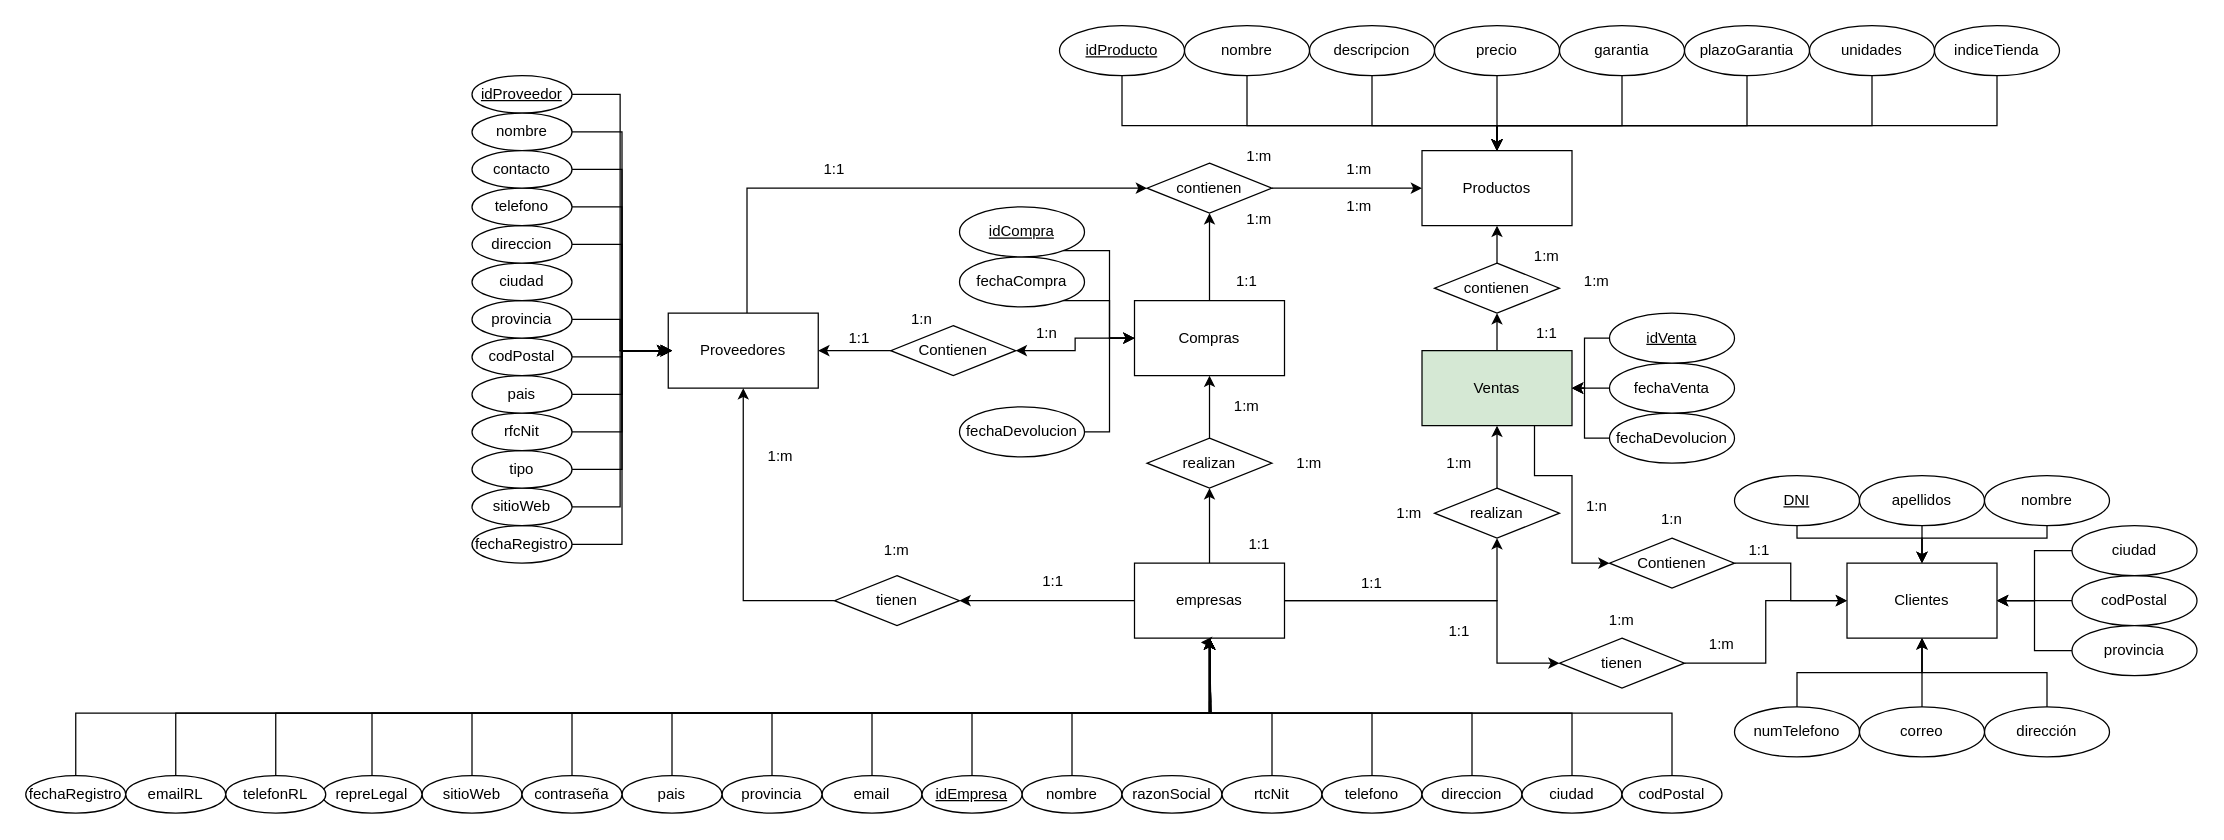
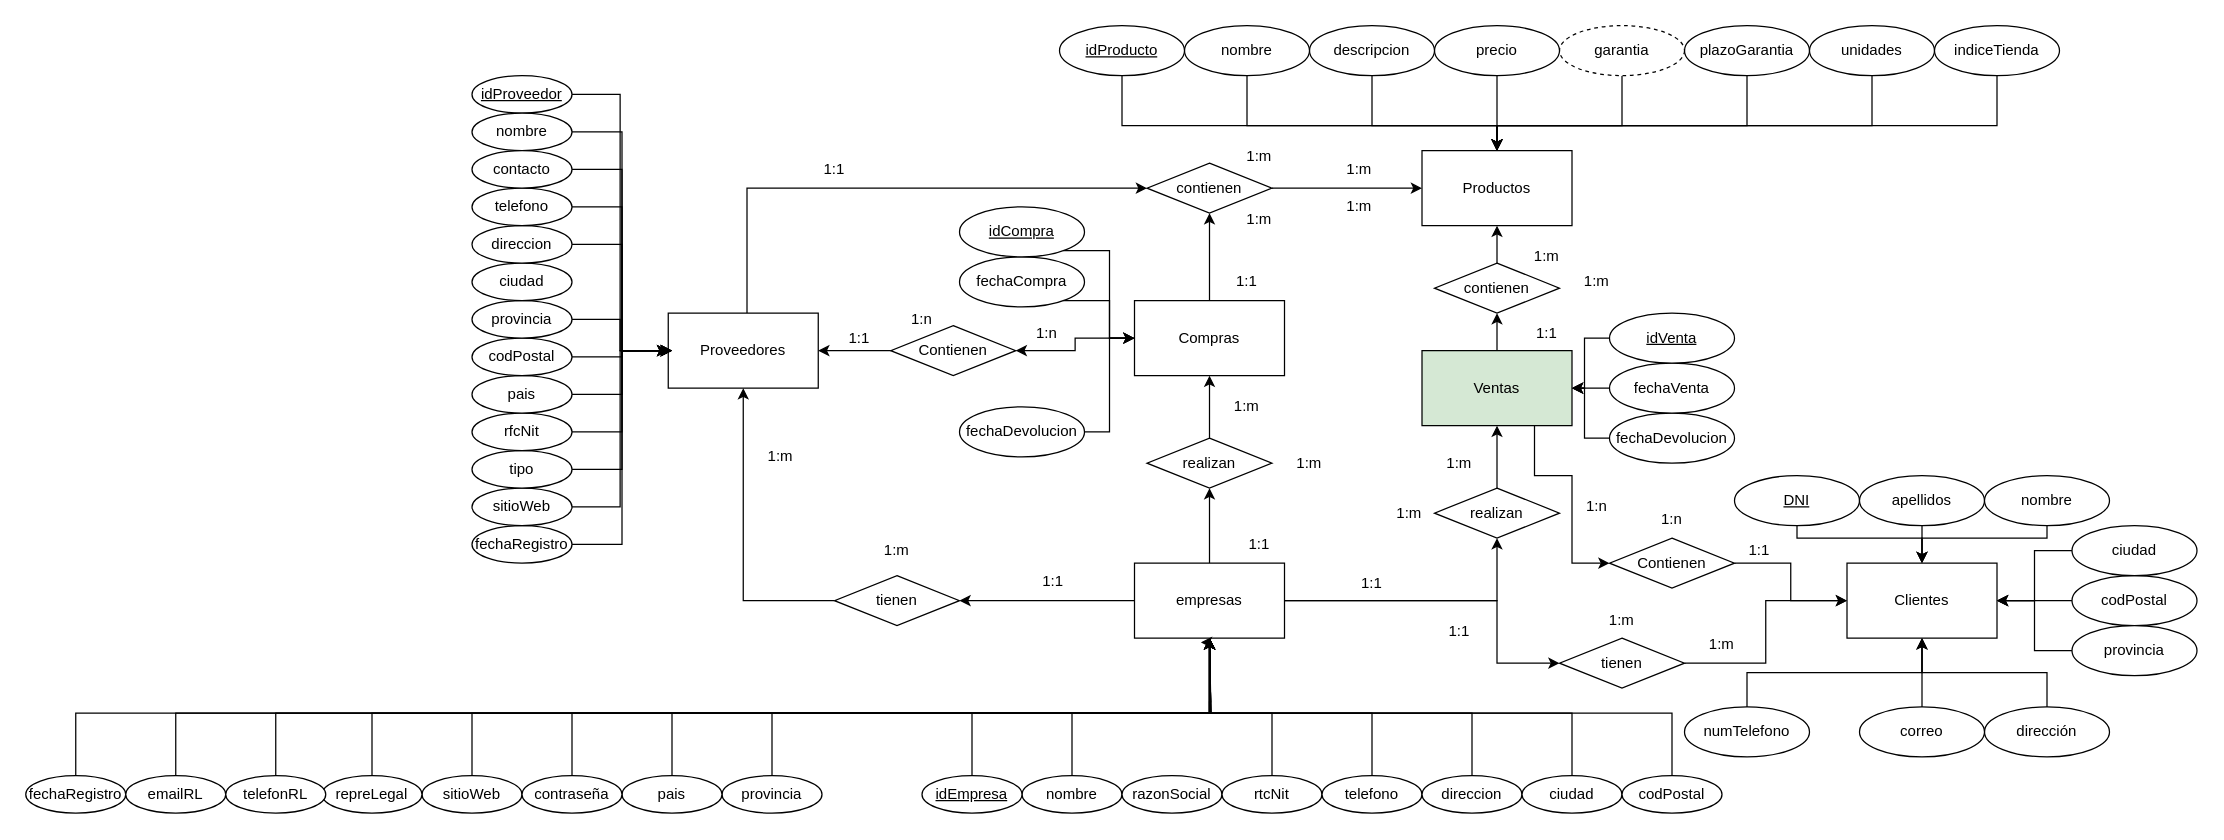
- <mxCell id="41" value="garantia" style="ellipse;whiteSpace=wrap;html=1;" parent="1" vertex="1"><mxGeometry x="1247" y="20" width="100" height="40" as="geometry" /></mxCell>
+ <mxCell id="41" value="garantia" style="ellipse;whiteSpace=wrap;html=1;dashed=1;" parent="1" vertex="1"><mxGeometry x="1247" y="20" width="100" height="40" as="geometry" /></mxCell>
- <mxCell id="11" value="numTelefono" style="ellipse;whiteSpace=wrap;html=1;" parent="1" vertex="1"><mxGeometry x="1387" y="565" width="100" height="40" as="geometry" /></mxCell>
+ <mxCell id="11" value="numTelefono" style="ellipse;whiteSpace=wrap;html=1;" parent="1" vertex="1"><mxGeometry x="1347" y="565" width="100" height="40" as="geometry" /></mxCell>
- <mxCell id="82" style="edgeStyle=orthogonalEdgeStyle;rounded=0;orthogonalLoop=1;jettySize=auto;html=1;entryX=0.5;entryY=1;entryDx=0;entryDy=0;" parent="1" source="83" target="60" edge="1"><mxGeometry relative="1" as="geometry"><Array as="points"><mxPoint x="697" y="570" /><mxPoint x="967" y="570" /></Array></mxGeometry></mxCell>
- <mxCell id="83" value="email" style="ellipse;whiteSpace=wrap;html=1;" parent="1" vertex="1"><mxGeometry x="657" y="620" width="80" height="30" as="geometry" /></mxCell>
